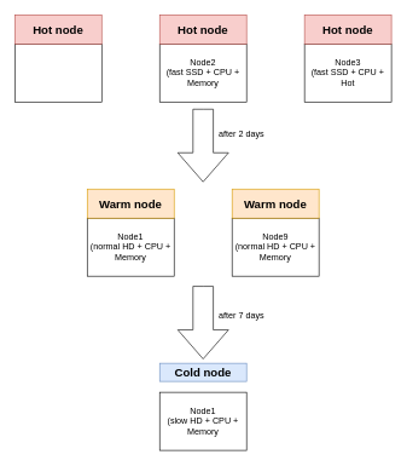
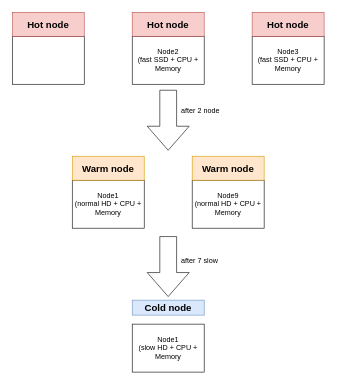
- <mxCell id="9" value="Node3&lt;div&gt;&lt;div&gt;(fast SSD + CPU + Hot&lt;/div&gt;&lt;/div&gt;" style="text;html=1;align=center;verticalAlign=middle;whiteSpace=wrap;rounded=0;container=0;" vertex="1" parent="1"><mxGeometry x="420" y="60" width="120" height="80" as="geometry" /></mxCell>
+ <mxCell id="9" value="Node3&lt;div&gt;&lt;div&gt;(fast SSD + CPU + Memory&lt;/div&gt;&lt;/div&gt;" style="text;html=1;align=center;verticalAlign=middle;whiteSpace=wrap;rounded=0;container=0;" vertex="1" parent="1"><mxGeometry x="420" y="60" width="120" height="80" as="geometry" /></mxCell>
- <mxCell id="21" value="after 2 days" style="text;html=1;align=left;verticalAlign=middle;whiteSpace=wrap;rounded=0;" vertex="1" parent="1"><mxGeometry x="300" y="170" width="100" height="30" as="geometry" /></mxCell>
+ <mxCell id="21" value="after 2 node" style="text;html=1;align=left;verticalAlign=middle;whiteSpace=wrap;rounded=0;" vertex="1" parent="1"><mxGeometry x="300" y="170" width="100" height="30" as="geometry" /></mxCell>
- <mxCell id="22" value="after 7 days" style="text;html=1;align=left;verticalAlign=middle;whiteSpace=wrap;rounded=0;" vertex="1" parent="1"><mxGeometry x="300" y="420" width="100" height="30" as="geometry" /></mxCell>
+ <mxCell id="22" value="after 7 slow" style="text;html=1;align=left;verticalAlign=middle;whiteSpace=wrap;rounded=0;" vertex="1" parent="1"><mxGeometry x="300" y="420" width="100" height="30" as="geometry" /></mxCell>
